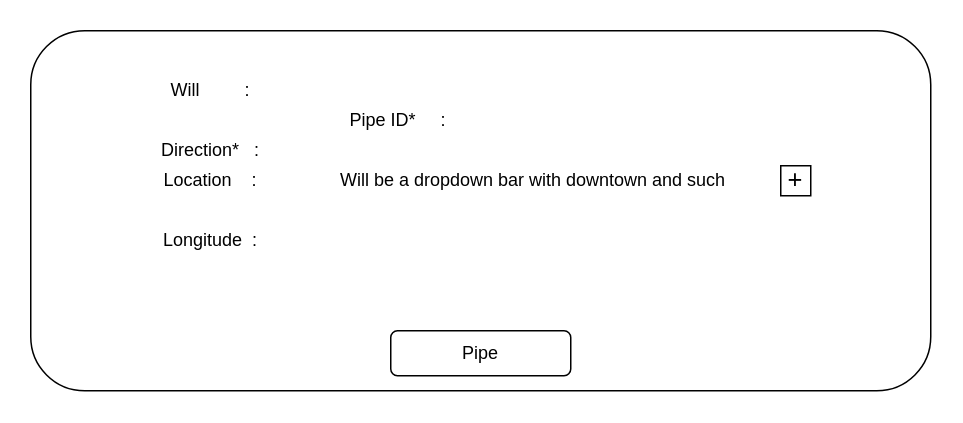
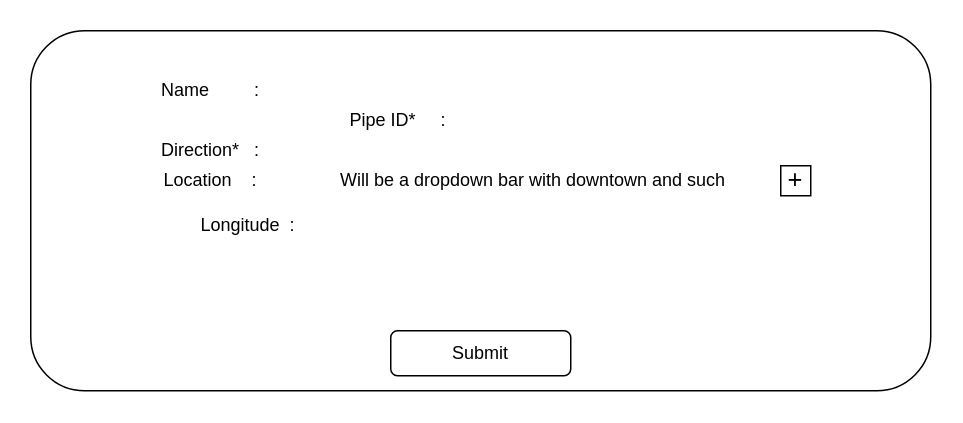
- <mxCell id="9" value="Will &amp;nbsp; &amp;nbsp;&amp;nbsp;&amp;nbsp;&amp;nbsp;&amp;nbsp; :" style="text;html=1;strokeColor=none;fillColor=none;align=center;verticalAlign=middle;whiteSpace=wrap;rounded=0;" vertex="1" parent="1"><mxGeometry x="90" y="50" width="100" height="20" as="geometry" /></mxCell>
+ <mxCell id="9" value="Name &amp;nbsp; &amp;nbsp;&amp;nbsp;&amp;nbsp;&amp;nbsp;&amp;nbsp; :" style="text;html=1;strokeColor=none;fillColor=none;align=center;verticalAlign=middle;whiteSpace=wrap;rounded=0;" vertex="1" parent="1"><mxGeometry x="90" y="50" width="100" height="20" as="geometry" /></mxCell>
- <mxCell id="6" value="Longitude&amp;nbsp; :" style="text;html=1;strokeColor=none;fillColor=none;align=center;verticalAlign=middle;whiteSpace=wrap;rounded=0;" parent="1" vertex="1"><mxGeometry x="90" y="150" width="100" height="20" as="geometry" /></mxCell>
+ <mxCell id="6" value="Longitude&amp;nbsp; :" style="text;html=1;strokeColor=none;fillColor=none;align=center;verticalAlign=middle;whiteSpace=wrap;rounded=0;" parent="1" vertex="1"><mxGeometry x="115" y="140" width="100" height="20" as="geometry" /></mxCell>
- <mxCell id="8" value="Pipe" style="text;html=1;strokeColor=none;fillColor=none;align=center;verticalAlign=middle;whiteSpace=wrap;rounded=0;" parent="1" vertex="1"><mxGeometry x="270" y="225" width="100" height="20" as="geometry" /></mxCell>
+ <mxCell id="8" value="Submit" style="text;html=1;strokeColor=none;fillColor=none;align=center;verticalAlign=middle;whiteSpace=wrap;rounded=0;" parent="1" vertex="1"><mxGeometry x="270" y="225" width="100" height="20" as="geometry" /></mxCell>
